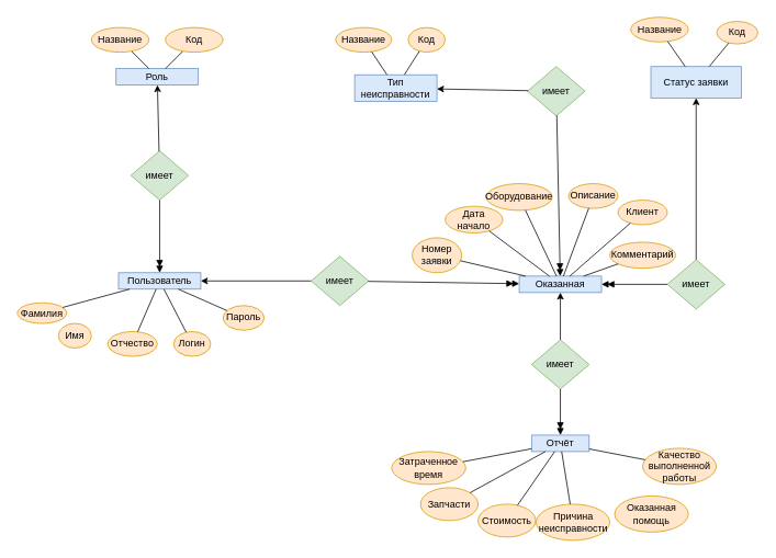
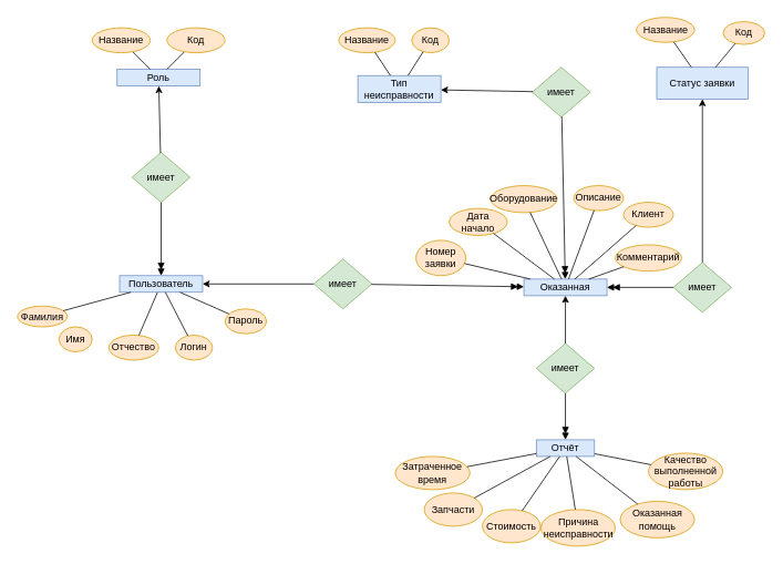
+ <mxCell id="67" value="" style="endArrow=none;html=1;" parent="1" source="65" target="49" edge="1"><mxGeometry width="50" height="50" relative="1" as="geometry"><mxPoint x="702" y="623" as="sourcePoint" /><mxPoint x="692" y="559" as="targetPoint" /></mxGeometry></mxCell>
